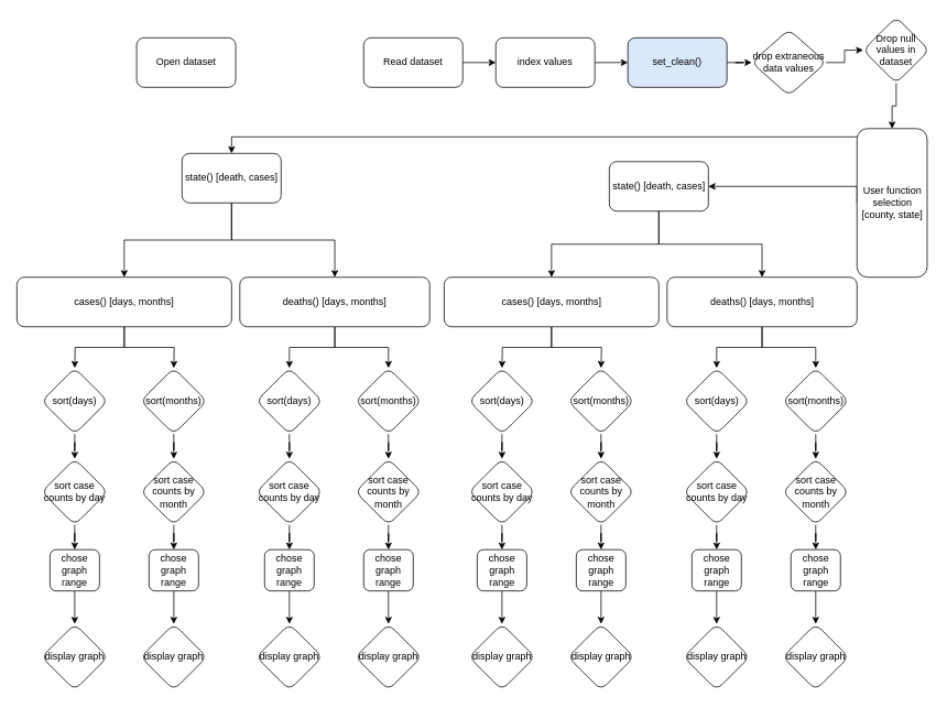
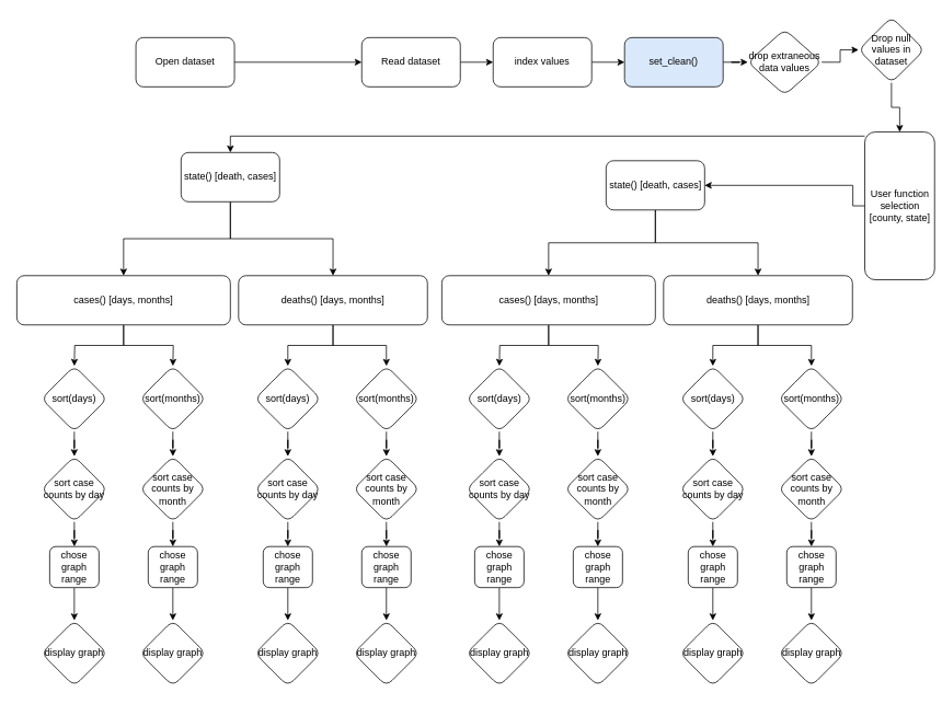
+ <mxCell id="2" value="" style="edgeStyle=orthogonalEdgeStyle;rounded=0;orthogonalLoop=1;jettySize=auto;html=1;" parent="1" source="3" target="5" edge="1"><mxGeometry relative="1" as="geometry" /></mxCell>
- <mxCell id="16" value="User function selection [county, state]" style="whiteSpace=wrap;html=1;rounded=1;" parent="1" vertex="1"><mxGeometry x="1037.5" y="155" width="85" height="180" as="geometry" /></mxCell>
+ <mxCell id="16" value="User function selection [county, state]" style="whiteSpace=wrap;html=1;rounded=1;" parent="1" vertex="1"><mxGeometry x="1052.5" y="160" width="85" height="180" as="geometry" /></mxCell>
